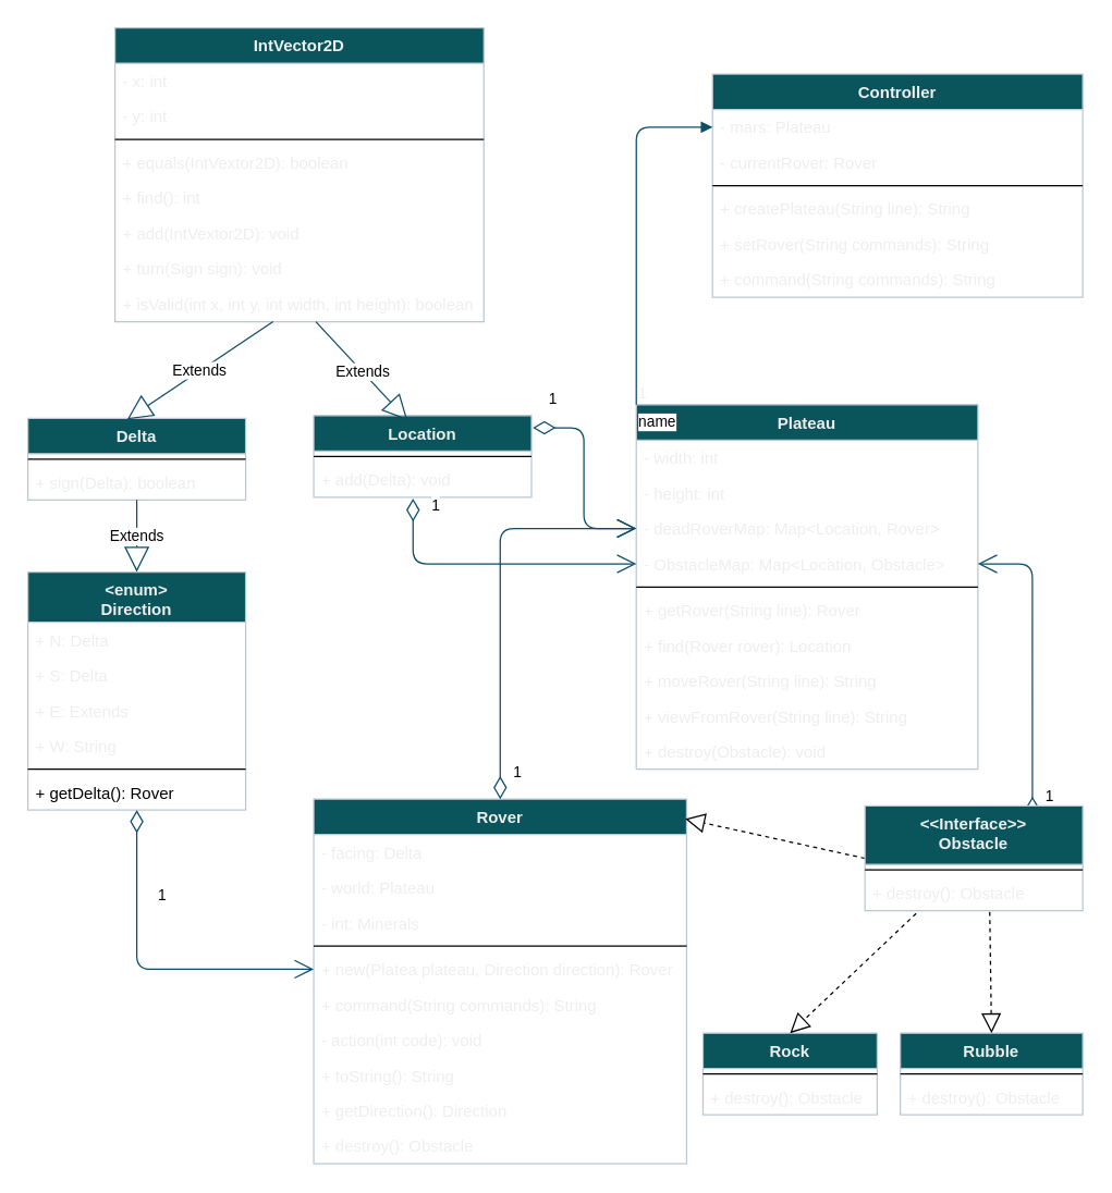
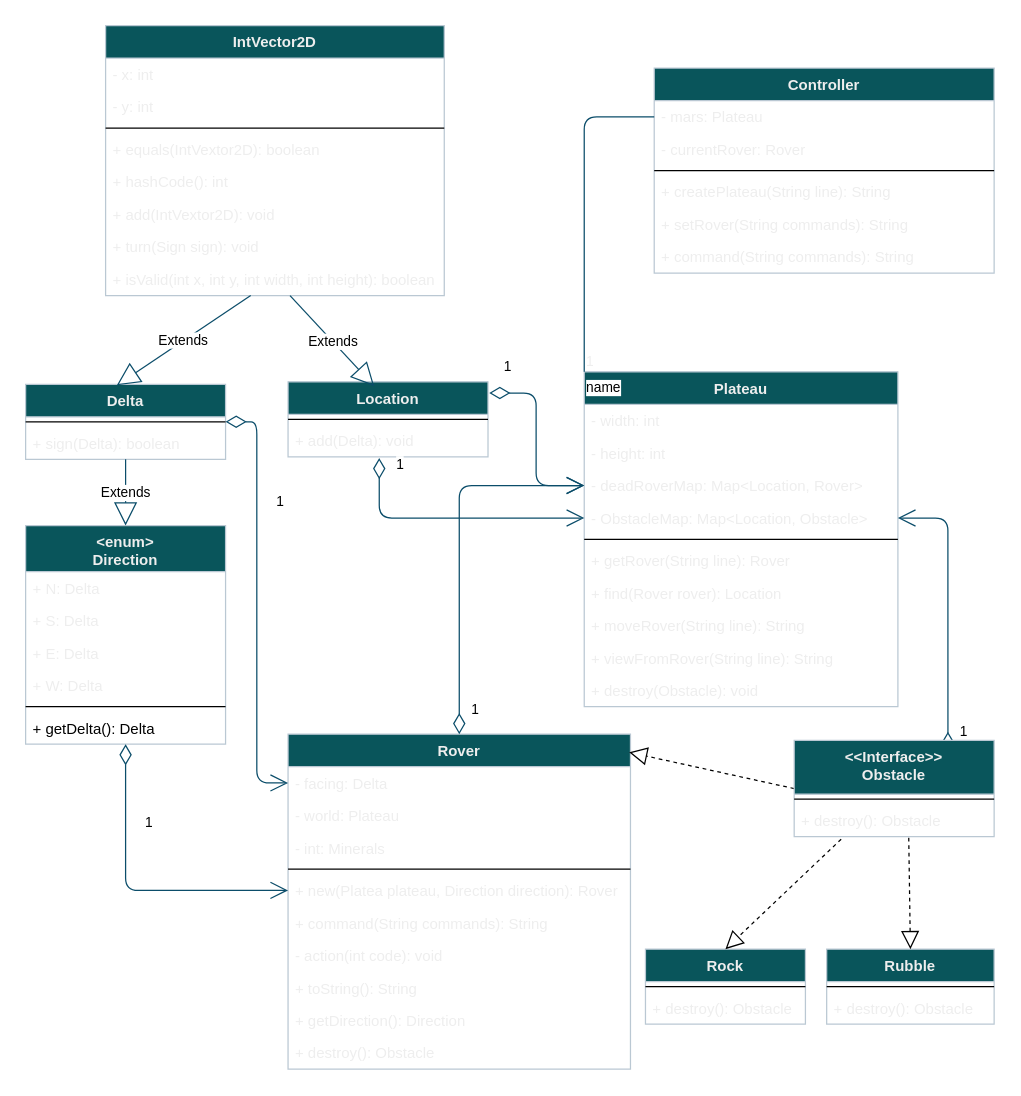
- <mxCell id="27" value="name" style="endArrow=block;endFill=1;html=1;edgeStyle=orthogonalEdgeStyle;align=left;verticalAlign=top;rounded=1;sketch=0;strokeColor=#0B4D6A;curved=0;entryX=0;entryY=0.5;entryDx=0;entryDy=0;exitX=0;exitY=0;exitDx=0;exitDy=0;" parent="1" source="16" target="3" edge="1"><mxGeometry x="-1" relative="1" as="geometry"><mxPoint x="649" y="313" as="sourcePoint" /><mxPoint x="473" y="392" as="targetPoint" /></mxGeometry></mxCell>
+ <mxCell id="27" value="name" style="endArrow=none;endFill=1;html=1;edgeStyle=orthogonalEdgeStyle;align=left;verticalAlign=top;rounded=1;sketch=0;strokeColor=#0B4D6A;curved=0;entryX=0;entryY=0.5;entryDx=0;entryDy=0;exitX=0;exitY=0;exitDx=0;exitDy=0;" parent="1" source="16" target="3" edge="1"><mxGeometry x="-1" relative="1" as="geometry"><mxPoint x="649" y="313" as="sourcePoint" /><mxPoint x="473" y="392" as="targetPoint" /></mxGeometry></mxCell>
- <mxCell id="50" value="+ find(): int" style="text;strokeColor=none;fillColor=none;align=left;verticalAlign=top;spacingLeft=4;spacingRight=4;overflow=hidden;rotatable=0;points=[[0,0.5],[1,0.5]];portConstraint=eastwest;sketch=0;fontColor=#EEEEEE;" parent="45" vertex="1"><mxGeometry y="112" width="271" height="26" as="geometry" /></mxCell>
+ <mxCell id="50" value="+ hashCode(): int" style="text;strokeColor=none;fillColor=none;align=left;verticalAlign=top;spacingLeft=4;spacingRight=4;overflow=hidden;rotatable=0;points=[[0,0.5],[1,0.5]];portConstraint=eastwest;sketch=0;fontColor=#EEEEEE;" parent="45" vertex="1"><mxGeometry y="112" width="271" height="26" as="geometry" /></mxCell>
+ <mxCell id="61" value="1" style="endArrow=open;html=1;endSize=12;startArrow=diamondThin;startSize=14;startFill=0;edgeStyle=orthogonalEdgeStyle;align=left;verticalAlign=bottom;rounded=1;sketch=0;strokeColor=#0B4D6A;curved=0;entryX=0;entryY=0.5;entryDx=0;entryDy=0;exitX=1;exitY=0.5;exitDx=0;exitDy=0;" parent="1" source="54" target="30" edge="1"><mxGeometry x="-0.42" y="14" relative="1" as="geometry"><mxPoint x="172.08" y="329.002" as="sourcePoint" /><mxPoint x="251" y="698" as="targetPoint" /><mxPoint as="offset" /></mxGeometry></mxCell>
- <mxCell id="12" value="+ E: Extends" style="text;strokeColor=none;fillColor=none;align=left;verticalAlign=top;spacingLeft=4;spacingRight=4;overflow=hidden;rotatable=0;points=[[0,0.5],[1,0.5]];portConstraint=eastwest;sketch=0;fontColor=#EEEEEE;" parent="9" vertex="1"><mxGeometry y="89" width="160" height="26" as="geometry" /></mxCell>
+ <mxCell id="12" value="+ E: Delta" style="text;strokeColor=none;fillColor=none;align=left;verticalAlign=top;spacingLeft=4;spacingRight=4;overflow=hidden;rotatable=0;points=[[0,0.5],[1,0.5]];portConstraint=eastwest;sketch=0;fontColor=#EEEEEE;" parent="9" vertex="1"><mxGeometry y="89" width="160" height="26" as="geometry" /></mxCell>
- <mxCell id="13" value="+ W: String" style="text;strokeColor=none;fillColor=none;align=left;verticalAlign=top;spacingLeft=4;spacingRight=4;overflow=hidden;rotatable=0;points=[[0,0.5],[1,0.5]];portConstraint=eastwest;sketch=0;fontColor=#EEEEEE;" parent="9" vertex="1"><mxGeometry y="115" width="160" height="26" as="geometry" /></mxCell>
+ <mxCell id="13" value="+ W: Delta" style="text;strokeColor=none;fillColor=none;align=left;verticalAlign=top;spacingLeft=4;spacingRight=4;overflow=hidden;rotatable=0;points=[[0,0.5],[1,0.5]];portConstraint=eastwest;sketch=0;fontColor=#EEEEEE;" parent="9" vertex="1"><mxGeometry y="115" width="160" height="26" as="geometry" /></mxCell>
- <mxCell id="15" value="+ getDelta(): Rover " style="text;strokeColor=none;fillColor=none;align=left;verticalAlign=top;spacingLeft=4;spacingRight=4;overflow=hidden;rotatable=0;points=[[0,0.5],[1,0.5]];portConstraint=eastwest;" parent="9" vertex="1"><mxGeometry y="149" width="160" height="26" as="geometry" /></mxCell>
+ <mxCell id="15" value="+ getDelta(): Delta " style="text;strokeColor=none;fillColor=none;align=left;verticalAlign=top;spacingLeft=4;spacingRight=4;overflow=hidden;rotatable=0;points=[[0,0.5],[1,0.5]];portConstraint=eastwest;" parent="9" vertex="1"><mxGeometry y="149" width="160" height="26" as="geometry" /></mxCell>
